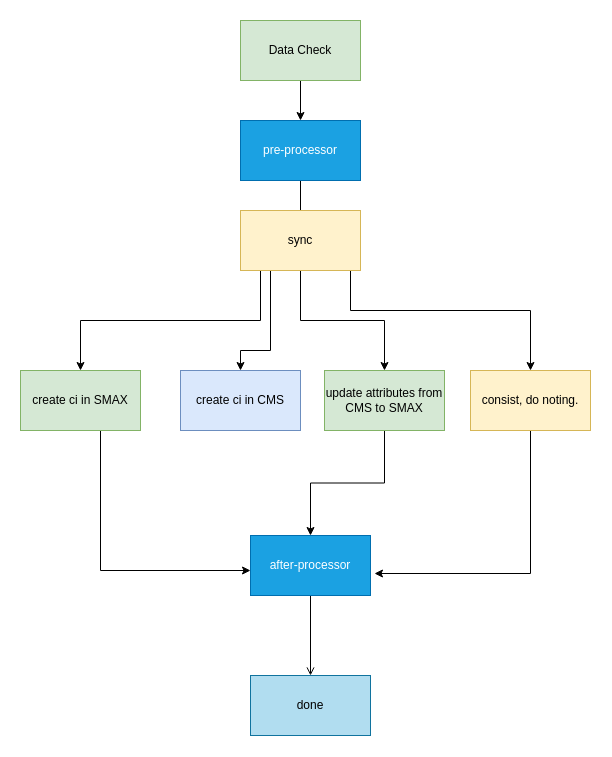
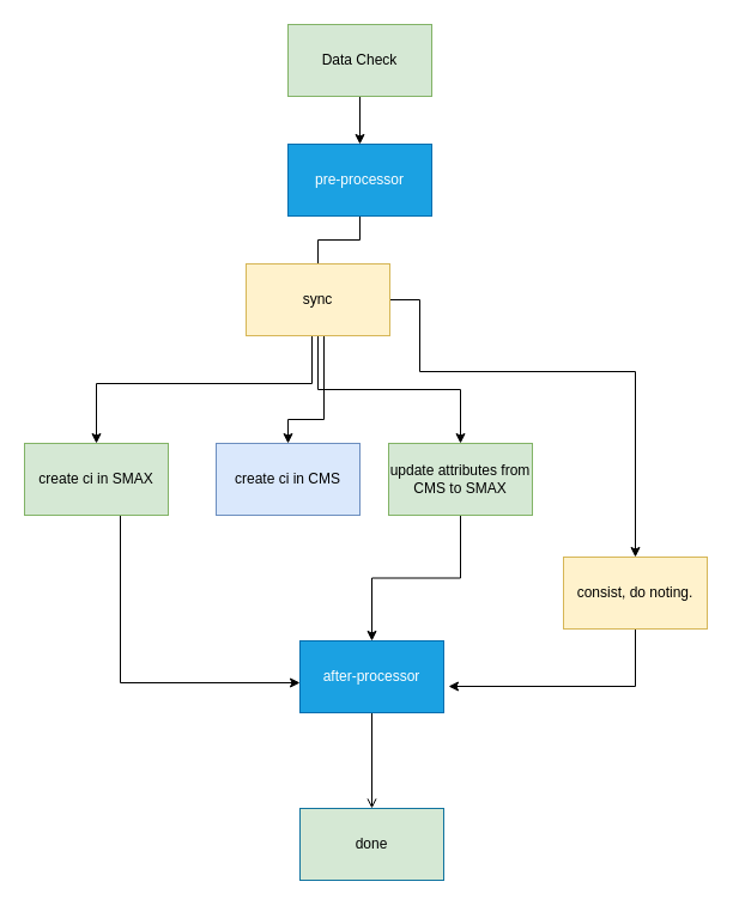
- <mxCell id="10" value="sync" style="rounded=0;whiteSpace=wrap;html=1;fillColor=#fff2cc;strokeColor=#d6b656;" vertex="1" parent="1"><mxGeometry x="240" y="210" width="120" height="60" as="geometry" /></mxCell>
+ <mxCell id="10" value="sync" style="rounded=0;whiteSpace=wrap;html=1;fillColor=#fff2cc;strokeColor=#d6b656;" vertex="1" parent="1"><mxGeometry x="205" y="220" width="120" height="60" as="geometry" /></mxCell>
- <mxCell id="19" value="consist, do noting." style="rounded=0;whiteSpace=wrap;html=1;fillColor=#fff2cc;strokeColor=#d6b656;" vertex="1" parent="1"><mxGeometry x="470" y="370" width="120" height="60" as="geometry" /></mxCell>
+ <mxCell id="19" value="consist, do noting." style="rounded=0;whiteSpace=wrap;html=1;fillColor=#fff2cc;strokeColor=#d6b656;" vertex="1" parent="1"><mxGeometry x="470" y="465" width="120" height="60" as="geometry" /></mxCell>
- <mxCell id="20" value="done" style="rounded=0;whiteSpace=wrap;html=1;fillColor=#b1ddf0;strokeColor=#10739e;" vertex="1" parent="1"><mxGeometry x="250" y="675" width="120" height="60" as="geometry" /></mxCell>
+ <mxCell id="20" value="done" style="rounded=0;whiteSpace=wrap;html=1;fillColor=#d5e8d4;strokeColor=#10739e;" vertex="1" parent="1"><mxGeometry x="250" y="675" width="120" height="60" as="geometry" /></mxCell>
